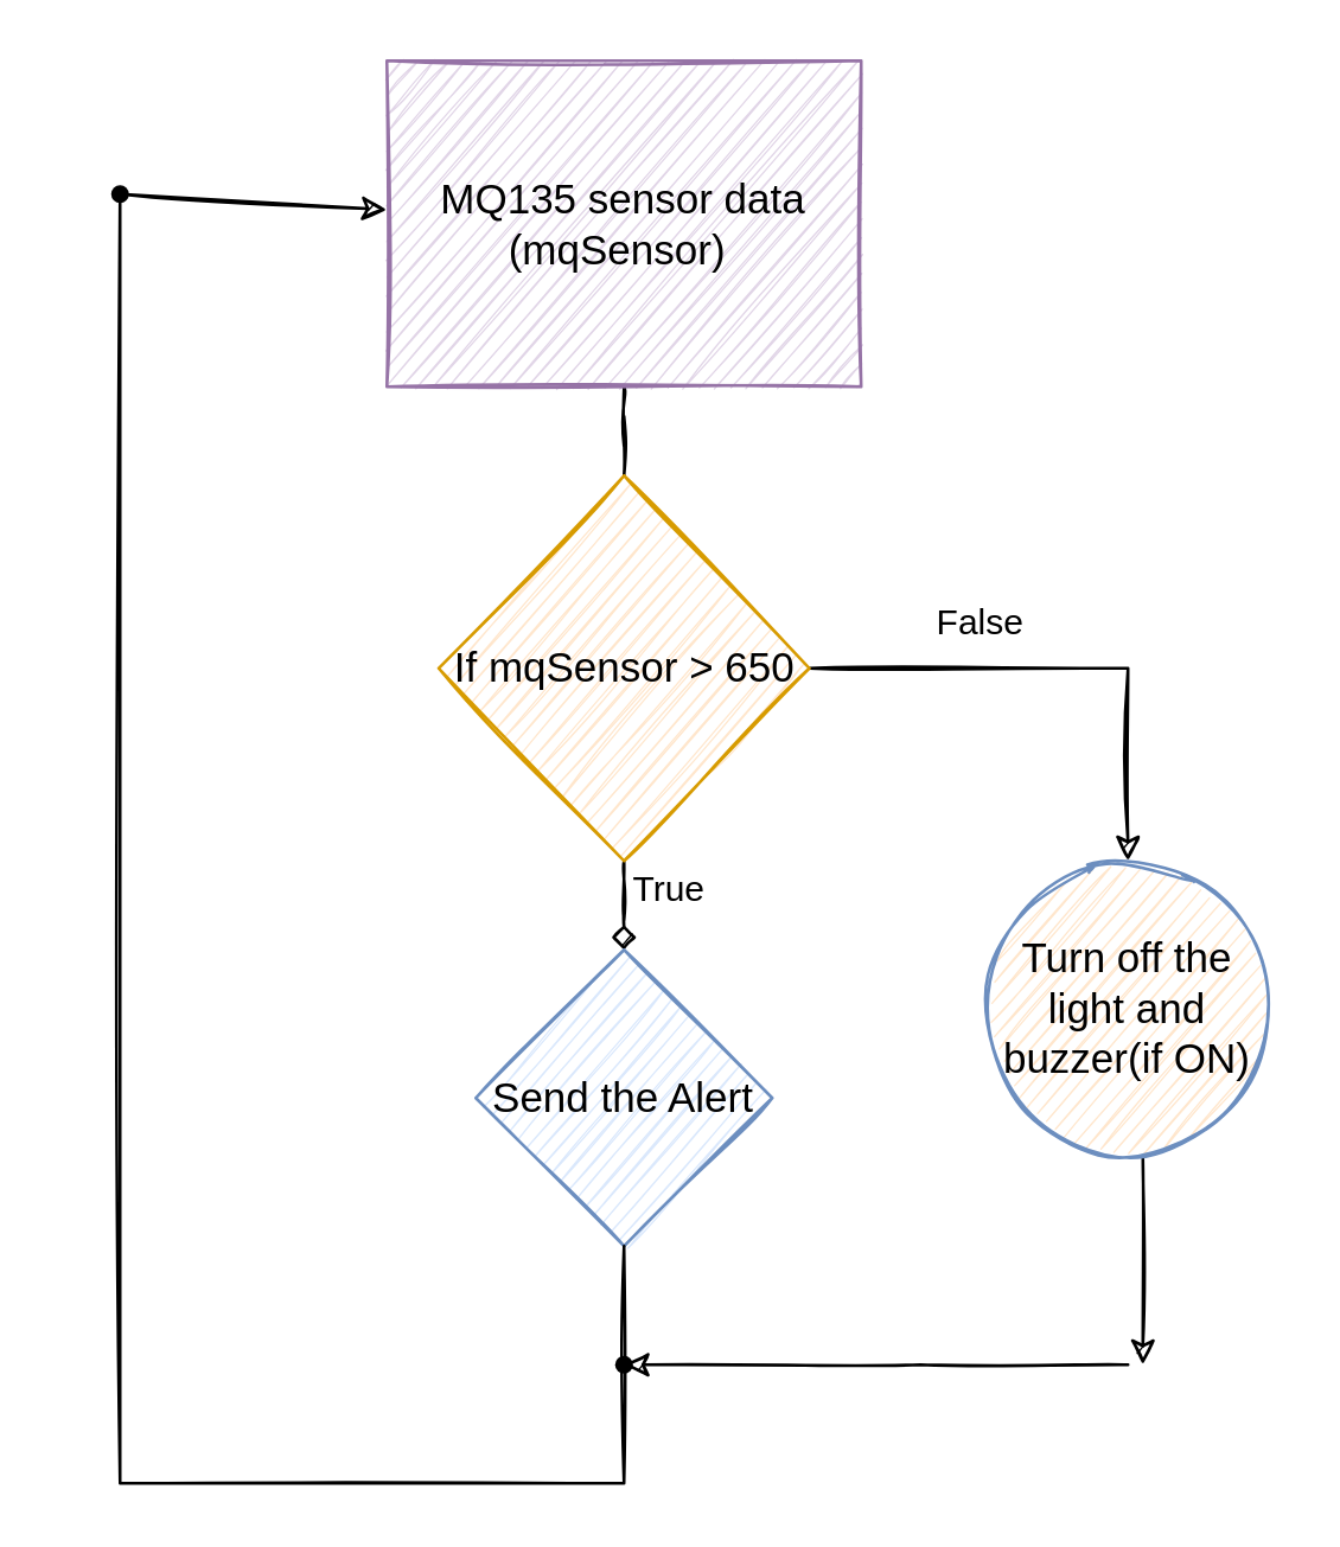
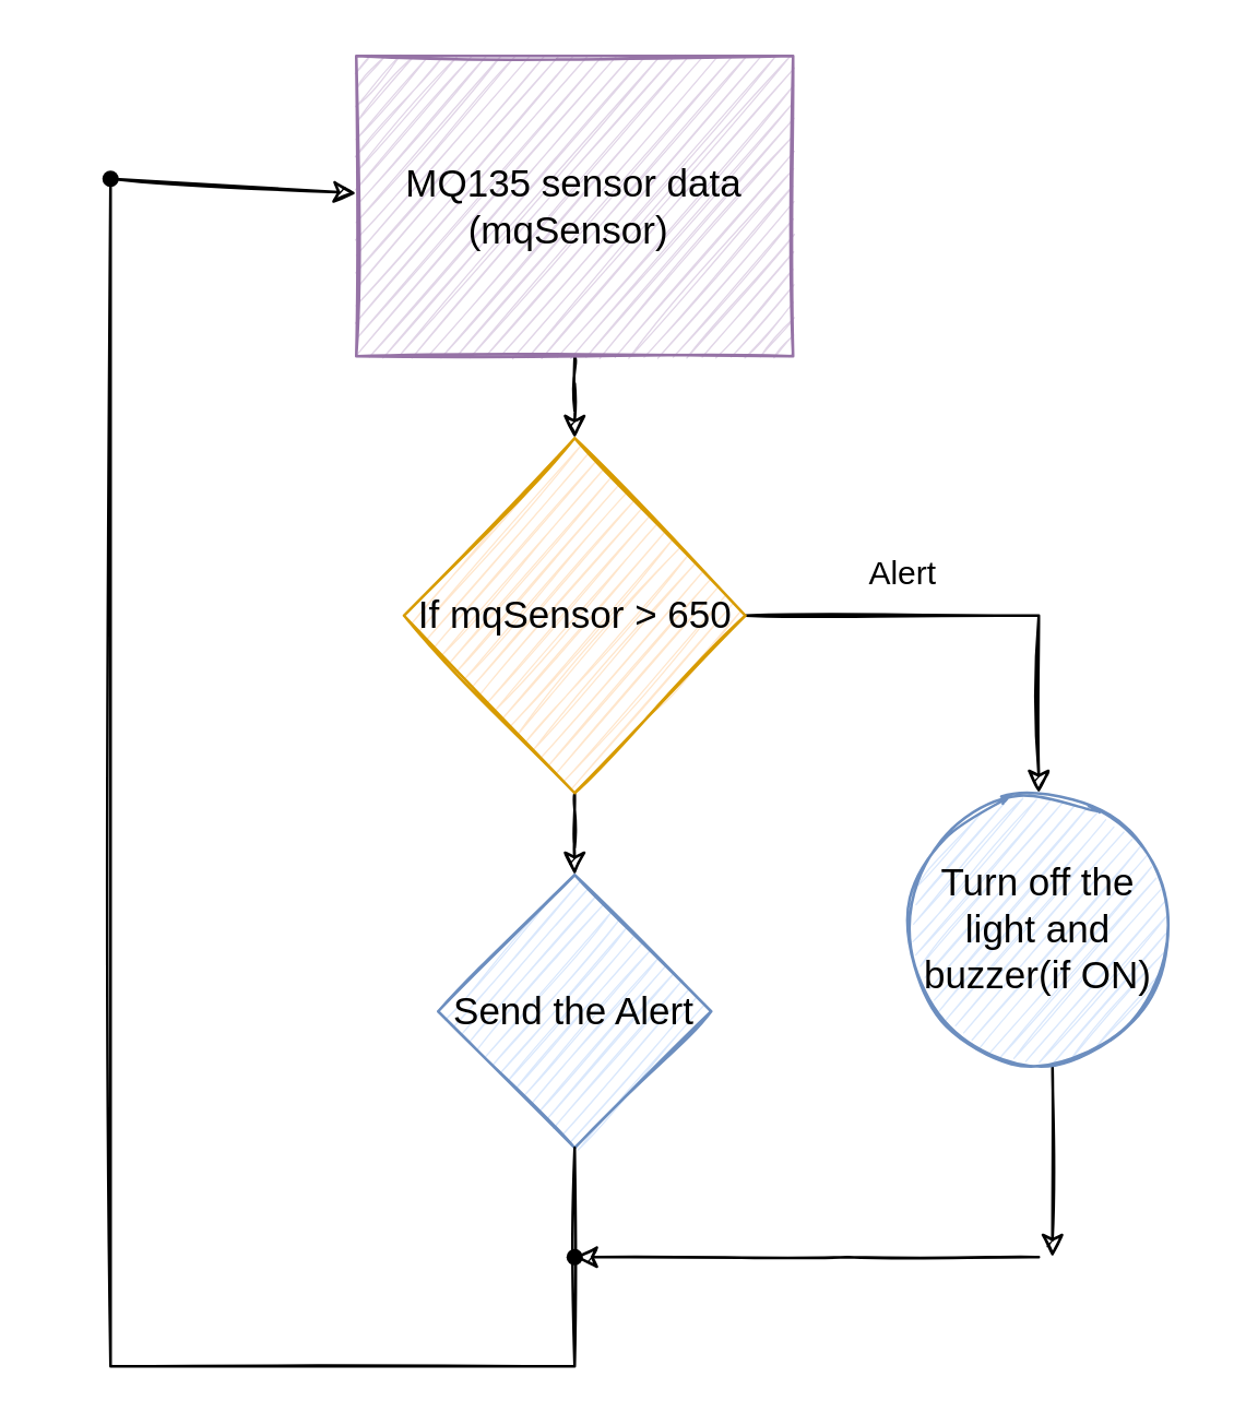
- <mxCell id="2" value="" style="edgeStyle=orthogonalEdgeStyle;rounded=0;orthogonalLoop=1;jettySize=auto;html=1;sketch=1;endArrow=none;" parent="1" source="3" target="6" edge="1"><mxGeometry relative="1" as="geometry" /></mxCell>
+ <mxCell id="2" value="" style="edgeStyle=orthogonalEdgeStyle;rounded=0;orthogonalLoop=1;jettySize=auto;html=1;sketch=1;" parent="1" source="3" target="6" edge="1"><mxGeometry relative="1" as="geometry" /></mxCell>
- <mxCell id="17" value="False" style="text;html=1;align=center;verticalAlign=middle;resizable=0;points=[];autosize=1;strokeColor=none;" vertex="1" parent="1"><mxGeometry x="305" y="200" width="50" height="20" as="geometry" /></mxCell>
+ <mxCell id="17" value="Alert" style="text;html=1;align=center;verticalAlign=middle;resizable=0;points=[];autosize=1;strokeColor=none;" vertex="1" parent="1"><mxGeometry x="305" y="200" width="50" height="20" as="geometry" /></mxCell>
- <mxCell id="8" value="True" style="text;html=1;align=center;verticalAlign=middle;resizable=0;points=[];autosize=1;strokeColor=none;sketch=1;" parent="1" vertex="1"><mxGeometry x="205" y="290" width="40" height="20" as="geometry" /></mxCell>
- <mxCell id="4" value="" style="edgeStyle=orthogonalEdgeStyle;rounded=0;orthogonalLoop=1;jettySize=auto;html=1;sketch=1;endArrow=diamond;" parent="1" source="6" target="7" edge="1"><mxGeometry relative="1" as="geometry" /></mxCell>
+ <mxCell id="4" value="" style="edgeStyle=orthogonalEdgeStyle;rounded=0;orthogonalLoop=1;jettySize=auto;html=1;sketch=1;" parent="1" source="6" target="7" edge="1"><mxGeometry relative="1" as="geometry" /></mxCell>
- <mxCell id="15" value="&lt;font style=&quot;font-size: 14px&quot;&gt;Turn off the light and buzzer(if ON)&lt;/font&gt;" style="ellipse;whiteSpace=wrap;html=1;aspect=fixed;fillColor=#ffe6cc;strokeColor=#6c8ebf;sketch=1;" vertex="1" parent="1"><mxGeometry x="330" y="290" width="100" height="100" as="geometry" /></mxCell>
+ <mxCell id="15" value="&lt;font style=&quot;font-size: 14px&quot;&gt;Turn off the light and buzzer(if ON)&lt;/font&gt;" style="ellipse;whiteSpace=wrap;html=1;aspect=fixed;fillColor=#dae8fc;strokeColor=#6c8ebf;sketch=1;" vertex="1" parent="1"><mxGeometry x="330" y="290" width="100" height="100" as="geometry" /></mxCell>
